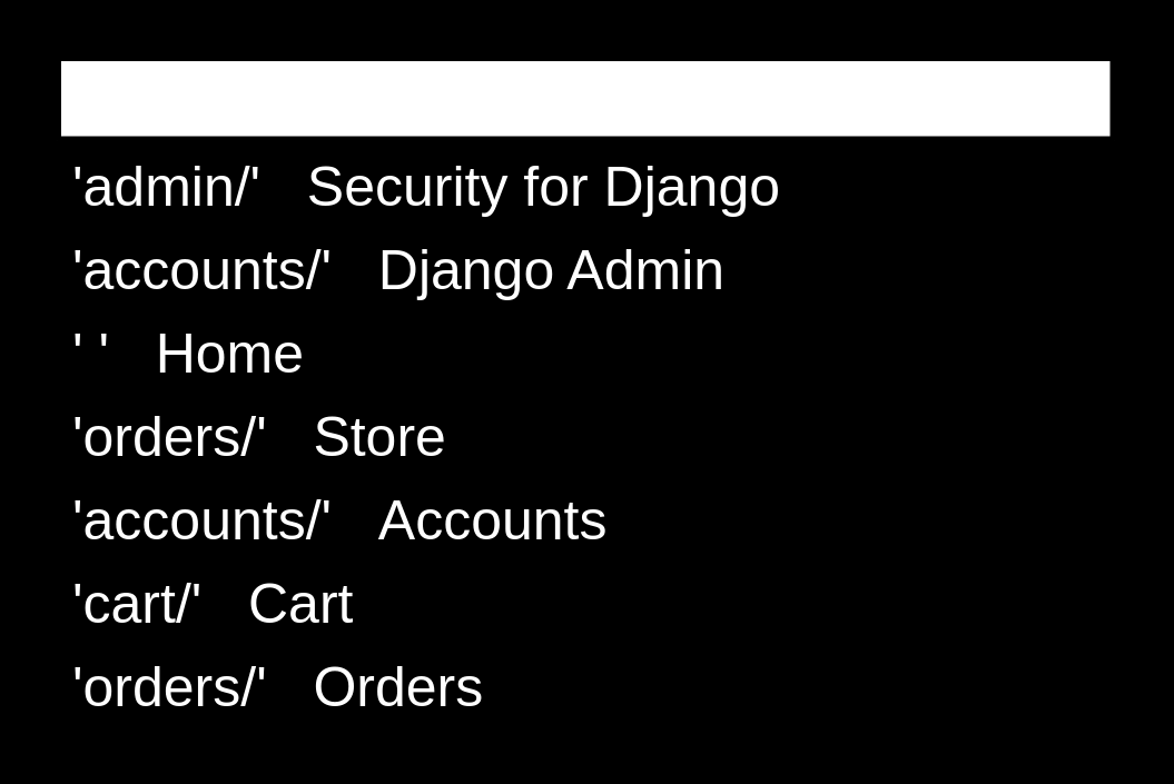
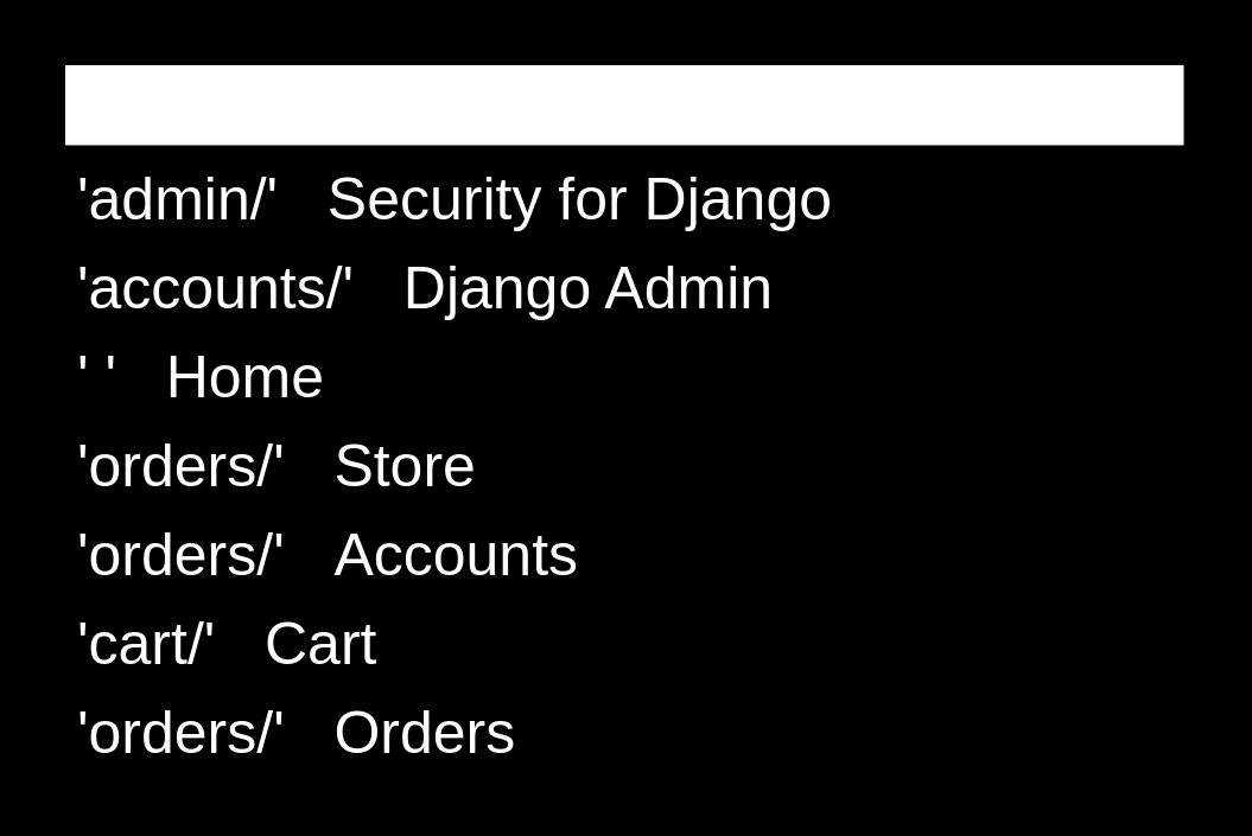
- <mxCell id="2" value="Restful Routes" style="swimlane;fontStyle=0;childLayout=stackLayout;horizontal=1;startSize=30;horizontalStack=0;resizeParent=1;resizeParentMax=0;resizeLast=0;collapsible=1;marginBottom=0;fontSize=20;strokeWidth=3;fontColor=#FFFFFF;" parent="1" vertex="1"><mxGeometry x="20" y="20" width="380" height="240" as="geometry" /></mxCell>
+ <mxCell id="2" value="Orders Routes" style="swimlane;fontStyle=0;childLayout=stackLayout;horizontal=1;startSize=30;horizontalStack=0;resizeParent=1;resizeParentMax=0;resizeLast=0;collapsible=1;marginBottom=0;fontSize=20;strokeWidth=3;fontColor=#FFFFFF;" parent="1" vertex="1"><mxGeometry x="20" y="20" width="380" height="240" as="geometry" /></mxCell>
- <mxCell id="10" value="'accounts/'   Accounts" style="text;strokeColor=none;fillColor=none;align=left;verticalAlign=middle;spacingLeft=4;spacingRight=4;overflow=hidden;points=[[0,0.5],[1,0.5]];portConstraint=eastwest;rotatable=0;fontSize=20;strokeWidth=3;fontColor=#FFFFFF;" parent="2" vertex="1"><mxGeometry y="150" width="380" height="30" as="geometry" /></mxCell>
+ <mxCell id="10" value="'orders/'   Accounts" style="text;strokeColor=none;fillColor=none;align=left;verticalAlign=middle;spacingLeft=4;spacingRight=4;overflow=hidden;points=[[0,0.5],[1,0.5]];portConstraint=eastwest;rotatable=0;fontSize=20;strokeWidth=3;fontColor=#FFFFFF;" parent="2" vertex="1"><mxGeometry y="150" width="380" height="30" as="geometry" /></mxCell>
